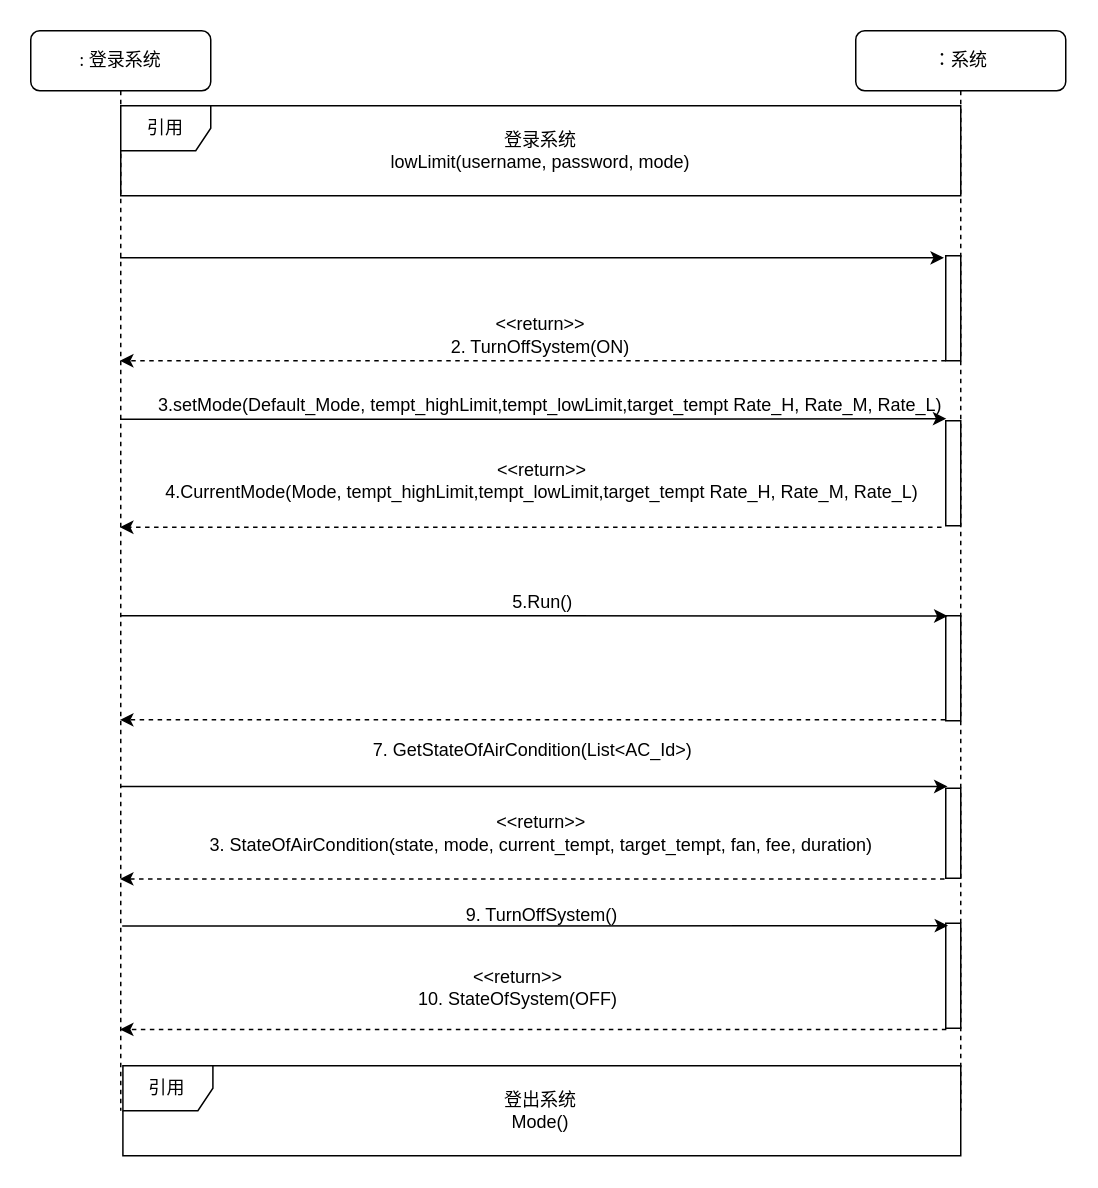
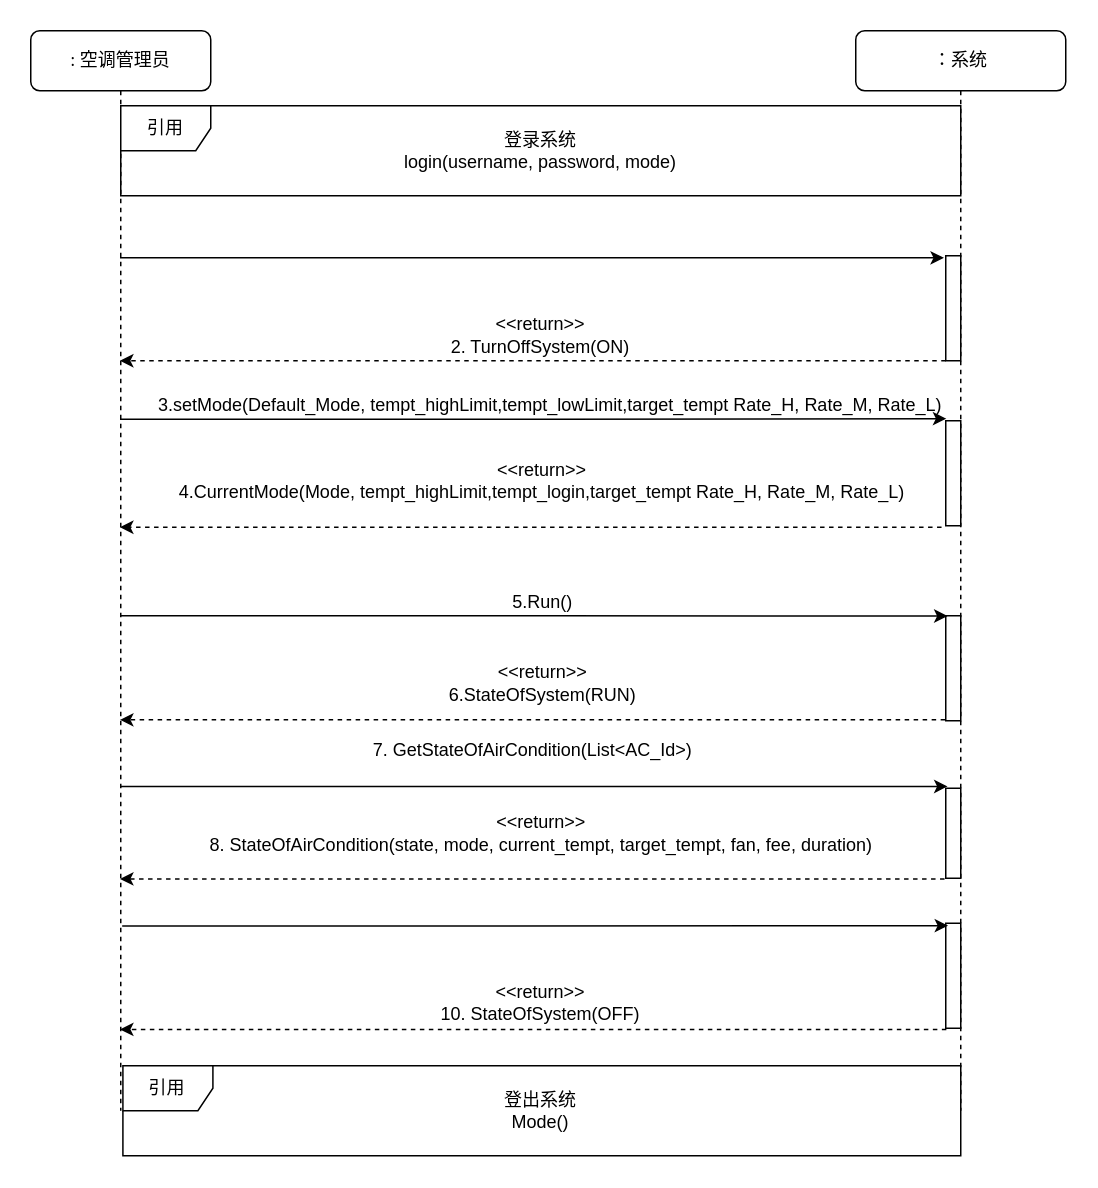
- <mxCell id="2" value=": 登录系统" style="shape=umlLifeline;perimeter=lifelinePerimeter;whiteSpace=wrap;html=1;container=1;collapsible=0;recursiveResize=0;outlineConnect=0;rounded=1;shadow=0;comic=0;labelBackgroundColor=none;strokeWidth=1;fontFamily=Verdana;fontSize=12;align=center;" parent="1" vertex="1"><mxGeometry x="20" y="20" width="120" height="720" as="geometry" /></mxCell>
+ <mxCell id="2" value=": 空调管理员" style="shape=umlLifeline;perimeter=lifelinePerimeter;whiteSpace=wrap;html=1;container=1;collapsible=0;recursiveResize=0;outlineConnect=0;rounded=1;shadow=0;comic=0;labelBackgroundColor=none;strokeWidth=1;fontFamily=Verdana;fontSize=12;align=center;" parent="1" vertex="1"><mxGeometry x="20" y="20" width="120" height="720" as="geometry" /></mxCell>
- <mxCell id="9" value="登录系统&lt;br&gt;lowLimit(username, password, mode)" style="text;html=1;strokeColor=none;fillColor=none;align=center;verticalAlign=middle;whiteSpace=wrap;rounded=0;" parent="1" vertex="1"><mxGeometry x="230" y="70" width="260" height="60" as="geometry" /></mxCell>
+ <mxCell id="9" value="登录系统&lt;br&gt;login(username, password, mode)" style="text;html=1;strokeColor=none;fillColor=none;align=center;verticalAlign=middle;whiteSpace=wrap;rounded=0;" parent="1" vertex="1"><mxGeometry x="230" y="70" width="260" height="60" as="geometry" /></mxCell>
- <mxCell id="27" value="&amp;lt;&amp;lt;return&amp;gt;&amp;gt;&lt;br&gt;4.CurrentMode(&lt;span style=&quot;white-space: nowrap;&quot;&gt;Mode, tempt_highLimit,tempt_lowLimit,target_tempt Rate_H, Rate_M, Rate_L)&lt;/span&gt;" style="text;html=1;strokeColor=none;fillColor=none;align=center;verticalAlign=middle;whiteSpace=wrap;rounded=0;labelBackgroundColor=none;" parent="1" vertex="1"><mxGeometry x="56.44" y="310" width="610" height="20" as="geometry" /></mxCell>
+ <mxCell id="27" value="&amp;lt;&amp;lt;return&amp;gt;&amp;gt;&lt;br&gt;4.CurrentMode(&lt;span style=&quot;white-space: nowrap;&quot;&gt;Mode, tempt_highLimit,tempt_login,target_tempt Rate_H, Rate_M, Rate_L)&lt;/span&gt;" style="text;html=1;strokeColor=none;fillColor=none;align=center;verticalAlign=middle;whiteSpace=wrap;rounded=0;labelBackgroundColor=none;" parent="1" vertex="1"><mxGeometry x="56.44" y="310" width="610" height="20" as="geometry" /></mxCell>
+ <mxCell id="31" value="&amp;lt;&amp;lt;return&amp;gt;&amp;gt;&lt;br&gt;6.StateOfSystem(RUN)" style="text;html=1;align=center;verticalAlign=middle;resizable=0;points=[];autosize=1;" parent="1" vertex="1"><mxGeometry x="290.72" y="440" width="140" height="30" as="geometry" /></mxCell>
- <mxCell id="16" value="&amp;lt;&amp;lt;return&amp;gt;&amp;gt;&lt;br&gt;3. StateOfAirCondition(state, mode, current_tempt, target_tempt, fan, fee, duration)" style="text;html=1;align=center;verticalAlign=middle;resizable=0;points=[];autosize=1;" parent="1" vertex="1"><mxGeometry x="130" y="540" width="460" height="30" as="geometry" /></mxCell>
+ <mxCell id="16" value="&amp;lt;&amp;lt;return&amp;gt;&amp;gt;&lt;br&gt;8. StateOfAirCondition(state, mode, current_tempt, target_tempt, fan, fee, duration)" style="text;html=1;align=center;verticalAlign=middle;resizable=0;points=[];autosize=1;" parent="1" vertex="1"><mxGeometry x="130" y="540" width="460" height="30" as="geometry" /></mxCell>
- <mxCell id="18" value="9. TurnOffSystem()" style="text;html=1;strokeColor=none;fillColor=none;align=center;verticalAlign=middle;whiteSpace=wrap;rounded=0;" parent="1" vertex="1"><mxGeometry x="186.44" y="600" width="350" height="20" as="geometry" /></mxCell>
- <mxCell id="20" value="&amp;lt;&amp;lt;return&amp;gt;&amp;gt;&lt;br&gt;10. StateOfSystem(OFF)" style="text;html=1;strokeColor=none;fillColor=none;align=center;verticalAlign=middle;whiteSpace=wrap;rounded=0;" parent="1" vertex="1"><mxGeometry x="170" y="640" width="350" height="35" as="geometry" /></mxCell>
+ <mxCell id="20" value="&amp;lt;&amp;lt;return&amp;gt;&amp;gt;&lt;br&gt;10. StateOfSystem(OFF)" style="text;html=1;strokeColor=none;fillColor=none;align=center;verticalAlign=middle;whiteSpace=wrap;rounded=0;" parent="1" vertex="1"><mxGeometry x="185" y="650" width="350" height="35" as="geometry" /></mxCell>
